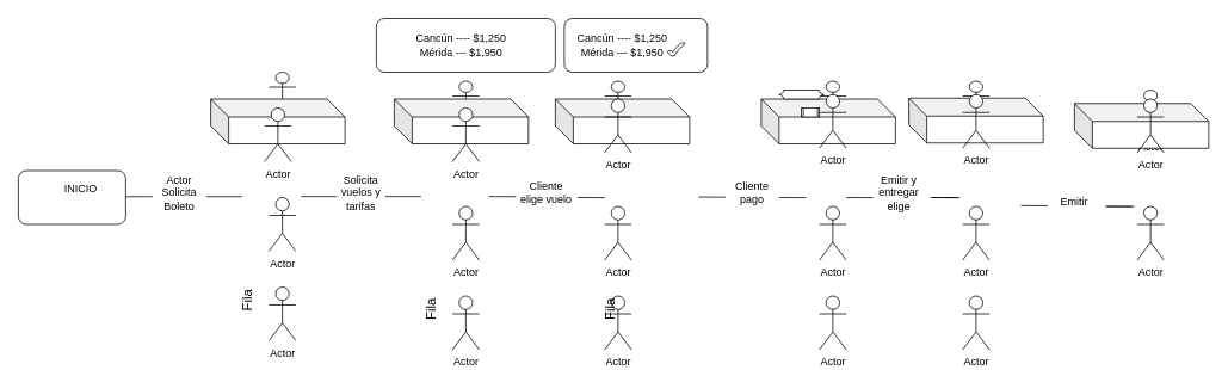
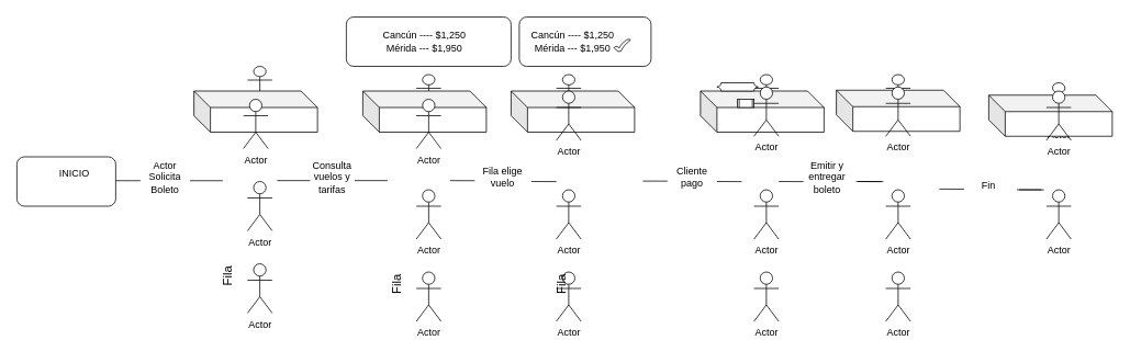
- <mxCell id="25" value="Solicita vuelos y tarifas" style="text;html=1;align=center;verticalAlign=middle;whiteSpace=wrap;rounded=0;" vertex="1" parent="1"><mxGeometry x="373" y="200" width="60" height="30" as="geometry" /></mxCell>
+ <mxCell id="25" value="Consulta vuelos y tarifas" style="text;html=1;align=center;verticalAlign=middle;whiteSpace=wrap;rounded=0;" vertex="1" parent="1"><mxGeometry x="373" y="200" width="60" height="30" as="geometry" /></mxCell>
- <mxCell id="34" value="Cliente elige vuelo" style="text;html=1;align=center;verticalAlign=middle;whiteSpace=wrap;rounded=0;" vertex="1" parent="1"><mxGeometry x="580" y="200" width="60" height="30" as="geometry" /></mxCell>
+ <mxCell id="34" value="Fila elige vuelo" style="text;html=1;align=center;verticalAlign=middle;whiteSpace=wrap;rounded=0;" vertex="1" parent="1"><mxGeometry x="580" y="200" width="60" height="30" as="geometry" /></mxCell>
- <mxCell id="52" value="Emitir y entregar elige" style="text;html=1;align=center;verticalAlign=middle;whiteSpace=wrap;rounded=0;" vertex="1" parent="1"><mxGeometry x="974" y="200" width="60" height="30" as="geometry" /></mxCell>
+ <mxCell id="52" value="Emitir y entregar boleto" style="text;html=1;align=center;verticalAlign=middle;whiteSpace=wrap;rounded=0;" vertex="1" parent="1"><mxGeometry x="974" y="200" width="60" height="30" as="geometry" /></mxCell>
- <mxCell id="62" value="Emitir" style="text;html=1;align=center;verticalAlign=middle;whiteSpace=wrap;rounded=0;" vertex="1" parent="1"><mxGeometry x="1170" y="210" width="60" height="30" as="geometry" /></mxCell>
+ <mxCell id="62" value="Fin" style="text;html=1;align=center;verticalAlign=middle;whiteSpace=wrap;rounded=0;" vertex="1" parent="1"><mxGeometry x="1170" y="210" width="60" height="30" as="geometry" /></mxCell>
